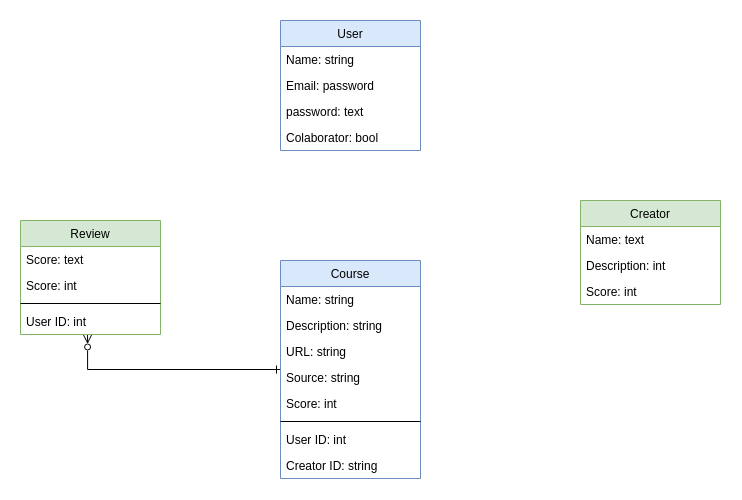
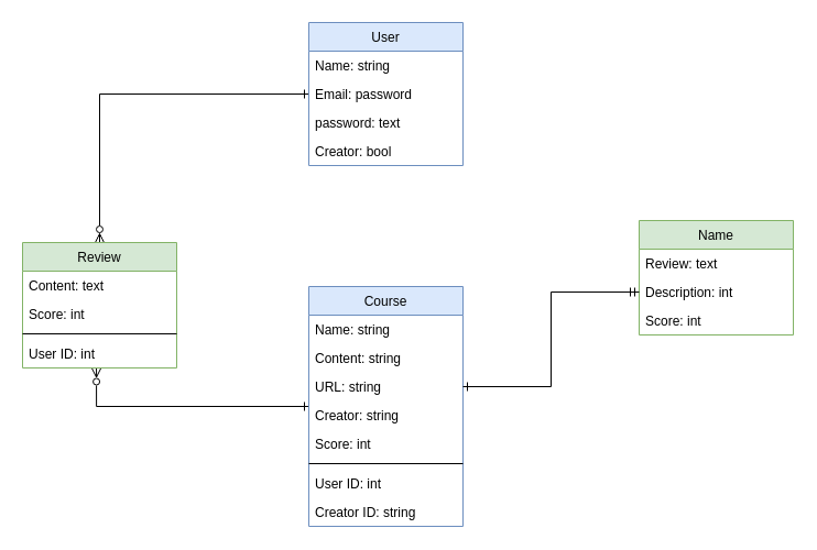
+ <mxCell id="12" style="edgeStyle=orthogonalEdgeStyle;rounded=0;orthogonalLoop=1;jettySize=auto;html=1;entryX=0.5;entryY=0;entryDx=0;entryDy=0;endArrow=ERzeroToMany;endFill=0;startArrow=ERone;startFill=0;" edge="1" parent="1" source="13" target="18"><mxGeometry relative="1" as="geometry" /></mxCell>
- <mxCell id="17" value="Colaborator: bool" style="text;strokeColor=none;fillColor=none;align=left;verticalAlign=top;spacingLeft=4;spacingRight=4;overflow=hidden;rotatable=0;points=[[0,0.5],[1,0.5]];portConstraint=eastwest;" vertex="1" parent="13"><mxGeometry y="104" width="140" height="26" as="geometry" /></mxCell>
+ <mxCell id="17" value="Creator: bool" style="text;strokeColor=none;fillColor=none;align=left;verticalAlign=top;spacingLeft=4;spacingRight=4;overflow=hidden;rotatable=0;points=[[0,0.5],[1,0.5]];portConstraint=eastwest;" vertex="1" parent="13"><mxGeometry y="104" width="140" height="26" as="geometry" /></mxCell>
- <mxCell id="23" value="Creator" style="swimlane;fontStyle=0;childLayout=stackLayout;horizontal=1;startSize=26;fillColor=#d5e8d4;horizontalStack=0;resizeParent=1;resizeParentMax=0;resizeLast=0;collapsible=1;marginBottom=0;strokeColor=#82b366;" vertex="1" parent="1"><mxGeometry x="580" y="200" width="140" height="104" as="geometry" /></mxCell>
+ <mxCell id="23" value="Name" style="swimlane;fontStyle=0;childLayout=stackLayout;horizontal=1;startSize=26;fillColor=#d5e8d4;horizontalStack=0;resizeParent=1;resizeParentMax=0;resizeLast=0;collapsible=1;marginBottom=0;strokeColor=#82b366;" vertex="1" parent="1"><mxGeometry x="580" y="200" width="140" height="104" as="geometry" /></mxCell>
- <mxCell id="24" value="Name: text" style="text;strokeColor=none;fillColor=none;align=left;verticalAlign=top;spacingLeft=4;spacingRight=4;overflow=hidden;rotatable=0;points=[[0,0.5],[1,0.5]];portConstraint=eastwest;" vertex="1" parent="23"><mxGeometry y="26" width="140" height="26" as="geometry" /></mxCell>
+ <mxCell id="24" value="Review: text" style="text;strokeColor=none;fillColor=none;align=left;verticalAlign=top;spacingLeft=4;spacingRight=4;overflow=hidden;rotatable=0;points=[[0,0.5],[1,0.5]];portConstraint=eastwest;" vertex="1" parent="23"><mxGeometry y="26" width="140" height="26" as="geometry" /></mxCell>
- <mxCell id="19" value="Score: text" style="text;strokeColor=none;fillColor=none;align=left;verticalAlign=top;spacingLeft=4;spacingRight=4;overflow=hidden;rotatable=0;points=[[0,0.5],[1,0.5]];portConstraint=eastwest;" vertex="1" parent="18"><mxGeometry y="26" width="140" height="26" as="geometry" /></mxCell>
+ <mxCell id="19" value="Content: text" style="text;strokeColor=none;fillColor=none;align=left;verticalAlign=top;spacingLeft=4;spacingRight=4;overflow=hidden;rotatable=0;points=[[0,0.5],[1,0.5]];portConstraint=eastwest;" vertex="1" parent="18"><mxGeometry y="26" width="140" height="26" as="geometry" /></mxCell>
+ <mxCell id="27" style="edgeStyle=orthogonalEdgeStyle;rounded=0;orthogonalLoop=1;jettySize=auto;html=1;entryX=0;entryY=0.5;entryDx=0;entryDy=0;startArrow=ERone;startFill=0;endArrow=ERmandOne;endFill=0;" edge="1" parent="1" source="6" target="25"><mxGeometry relative="1" as="geometry" /></mxCell>
- <mxCell id="5" value="Description: string" style="text;strokeColor=none;fillColor=none;align=left;verticalAlign=top;spacingLeft=4;spacingRight=4;overflow=hidden;rotatable=0;points=[[0,0.5],[1,0.5]];portConstraint=eastwest;" vertex="1" parent="3"><mxGeometry y="52" width="140" height="26" as="geometry" /></mxCell>
+ <mxCell id="5" value="Content: string" style="text;strokeColor=none;fillColor=none;align=left;verticalAlign=top;spacingLeft=4;spacingRight=4;overflow=hidden;rotatable=0;points=[[0,0.5],[1,0.5]];portConstraint=eastwest;" vertex="1" parent="3"><mxGeometry y="52" width="140" height="26" as="geometry" /></mxCell>
- <mxCell id="7" value="Source: string" style="text;strokeColor=none;fillColor=none;align=left;verticalAlign=top;spacingLeft=4;spacingRight=4;overflow=hidden;rotatable=0;points=[[0,0.5],[1,0.5]];portConstraint=eastwest;" vertex="1" parent="3"><mxGeometry y="104" width="140" height="26" as="geometry" /></mxCell>
+ <mxCell id="7" value="Creator: string" style="text;strokeColor=none;fillColor=none;align=left;verticalAlign=top;spacingLeft=4;spacingRight=4;overflow=hidden;rotatable=0;points=[[0,0.5],[1,0.5]];portConstraint=eastwest;" vertex="1" parent="3"><mxGeometry y="104" width="140" height="26" as="geometry" /></mxCell>
